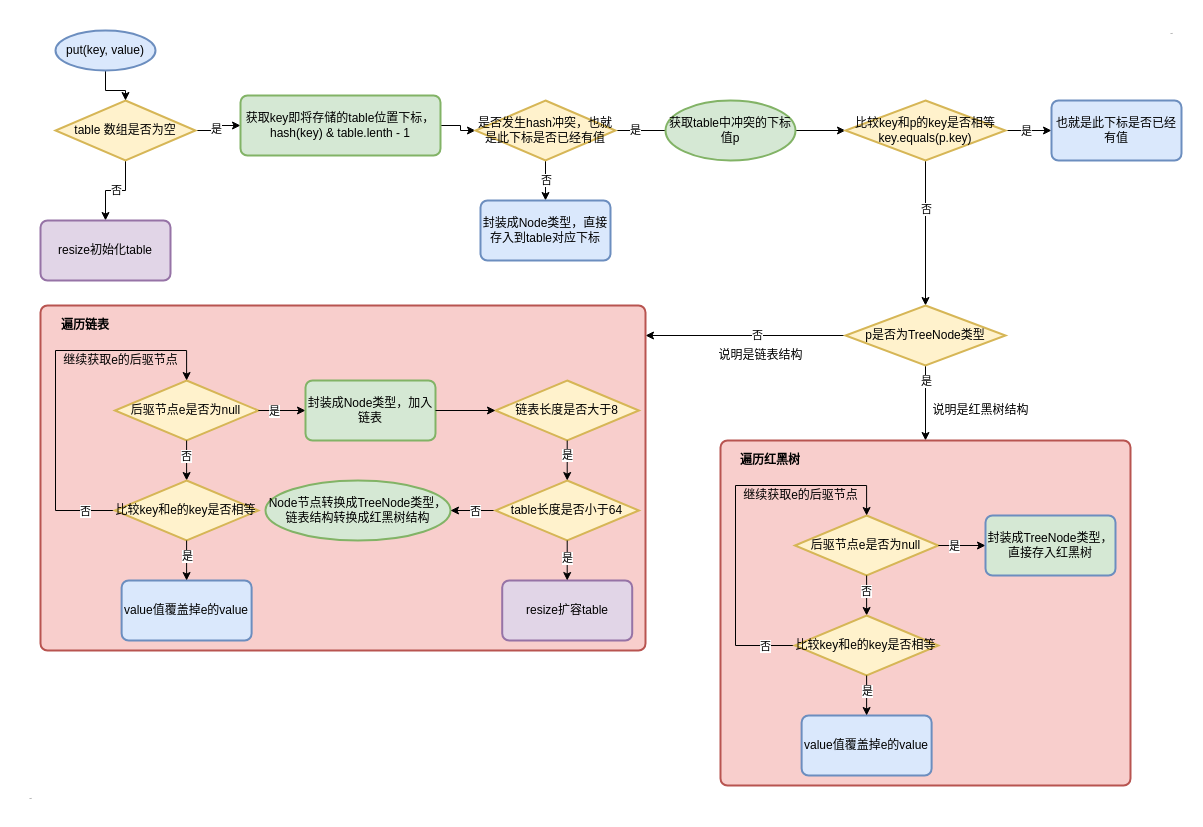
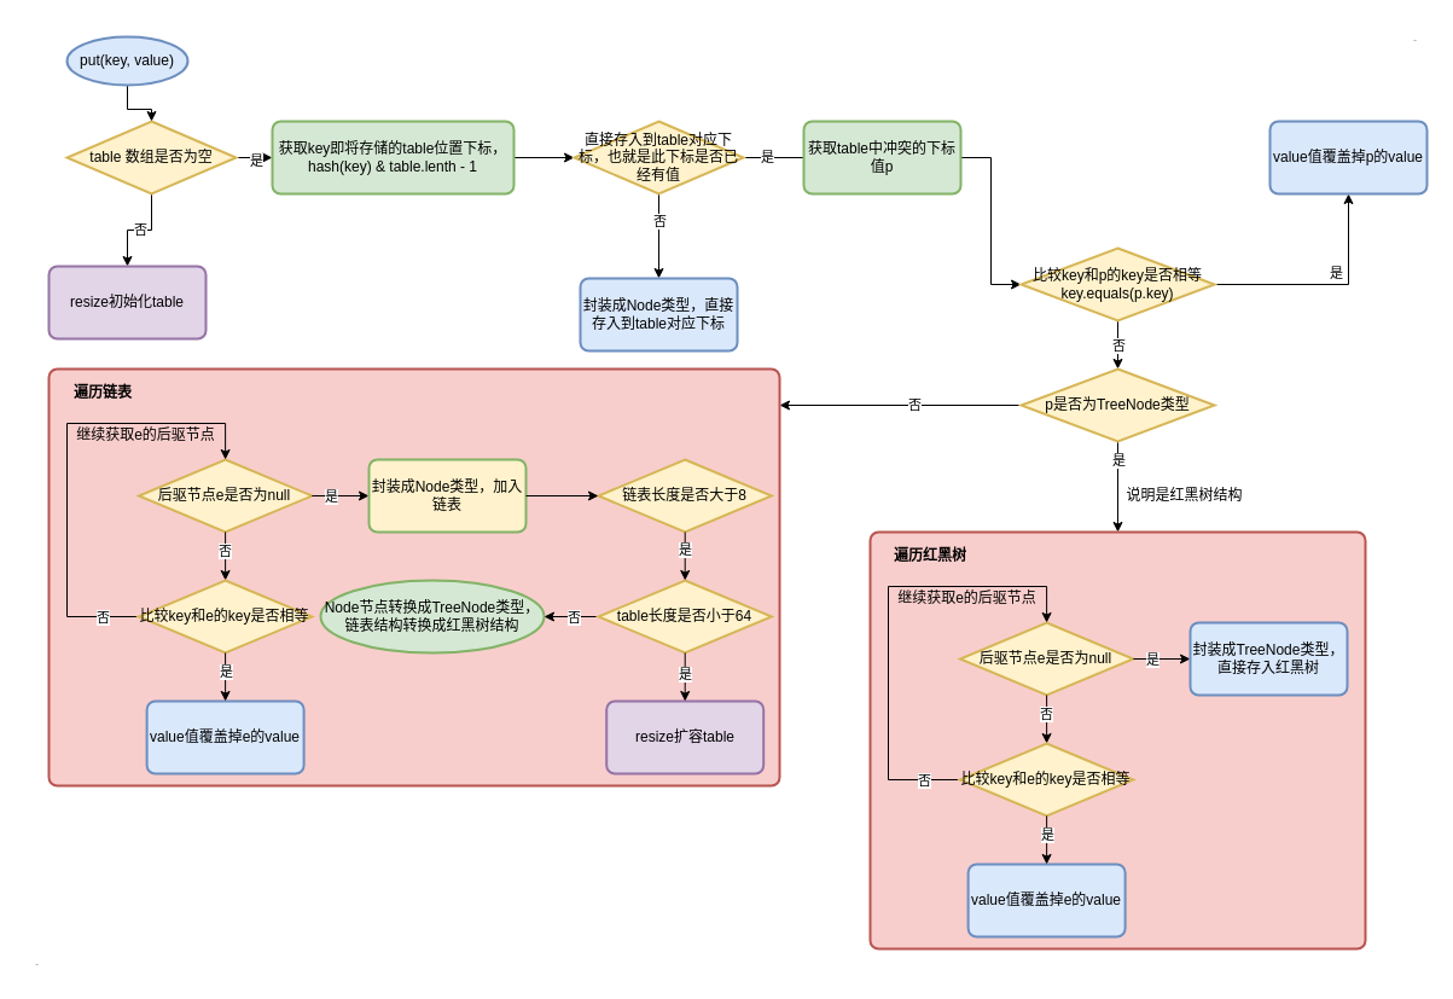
- <mxCell id="12" value="获取key即将存储的table位置下标，&lt;br&gt;hash(key) &amp;amp; table.lenth - 1" style="rounded=1;whiteSpace=wrap;html=1;absoluteArcSize=1;arcSize=14;strokeWidth=2;fillColor=#d5e8d4;strokeColor=#82b366;" parent="1" vertex="1"><mxGeometry x="240" y="95" width="200" height="60" as="geometry" /></mxCell>
+ <mxCell id="12" value="获取key即将存储的table位置下标，&lt;br&gt;hash(key) &amp;amp; table.lenth - 1" style="rounded=1;whiteSpace=wrap;html=1;absoluteArcSize=1;arcSize=14;strokeWidth=2;fillColor=#d5e8d4;strokeColor=#82b366;" parent="1" vertex="1"><mxGeometry x="225" y="100" width="200" height="60" as="geometry" /></mxCell>
- <mxCell id="17" value="是否发生hash冲突，也就是此下标是否已经有值" style="strokeWidth=2;html=1;shape=mxgraph.flowchart.decision;whiteSpace=wrap;fillColor=#fff2cc;strokeColor=#d6b656;" parent="1" vertex="1"><mxGeometry x="475" y="100" width="140" height="60" as="geometry" /></mxCell>
+ <mxCell id="17" value="直接存入到table对应下标，也就是此下标是否已经有值" style="strokeWidth=2;html=1;shape=mxgraph.flowchart.decision;whiteSpace=wrap;fillColor=#fff2cc;strokeColor=#d6b656;" parent="1" vertex="1"><mxGeometry x="475" y="100" width="140" height="60" as="geometry" /></mxCell>
- <mxCell id="20" value="获取table中冲突的下标值p" style="ellipse;whiteSpace=wrap;html=1;absoluteArcSize=1;arcSize=14;strokeWidth=2;fillColor=#d5e8d4;strokeColor=#82b366;" parent="1" vertex="1"><mxGeometry x="665" y="100" width="130" height="60" as="geometry" /></mxCell>
+ <mxCell id="20" value="获取table中冲突的下标值p" style="rounded=1;whiteSpace=wrap;html=1;absoluteArcSize=1;arcSize=14;strokeWidth=2;fillColor=#d5e8d4;strokeColor=#82b366;" parent="1" vertex="1"><mxGeometry x="665" y="100" width="130" height="60" as="geometry" /></mxCell>
- <mxCell id="25" value="比较key和p的key是否相等key.equals(p.key)" style="strokeWidth=2;html=1;shape=mxgraph.flowchart.decision;whiteSpace=wrap;fillColor=#fff2cc;strokeColor=#d6b656;" parent="1" vertex="1"><mxGeometry x="845" y="100" width="160" height="60" as="geometry" /></mxCell>
+ <mxCell id="25" value="比较key和p的key是否相等key.equals(p.key)" style="strokeWidth=2;html=1;shape=mxgraph.flowchart.decision;whiteSpace=wrap;fillColor=#fff2cc;strokeColor=#d6b656;" parent="1" vertex="1"><mxGeometry x="845" y="205" width="160" height="60" as="geometry" /></mxCell>
- <mxCell id="26" value="也就是此下标是否已经有值" style="rounded=1;whiteSpace=wrap;html=1;absoluteArcSize=1;arcSize=14;strokeWidth=2;fillColor=#dae8fc;strokeColor=#6c8ebf;" parent="1" vertex="1"><mxGeometry x="1051" y="100" width="130" height="60" as="geometry" /></mxCell>
+ <mxCell id="26" value="value值覆盖掉p的value" style="rounded=1;whiteSpace=wrap;html=1;absoluteArcSize=1;arcSize=14;strokeWidth=2;fillColor=#dae8fc;strokeColor=#6c8ebf;" parent="1" vertex="1"><mxGeometry x="1051" y="100" width="130" height="60" as="geometry" /></mxCell>
- <mxCell id="18" value="封装成Node类型，直接存入到table对应下标" style="rounded=1;whiteSpace=wrap;html=1;absoluteArcSize=1;arcSize=14;strokeWidth=2;fillColor=#dae8fc;strokeColor=#6c8ebf;" parent="1" vertex="1"><mxGeometry x="480" y="200" width="130" height="60" as="geometry" /></mxCell>
+ <mxCell id="18" value="封装成Node类型，直接存入到table对应下标" style="rounded=1;whiteSpace=wrap;html=1;absoluteArcSize=1;arcSize=14;strokeWidth=2;fillColor=#dae8fc;strokeColor=#6c8ebf;" parent="1" vertex="1"><mxGeometry x="480" y="230" width="130" height="60" as="geometry" /></mxCell>
- <mxCell id="59" value="说明是链表结构" style="text;html=1;align=center;verticalAlign=middle;resizable=0;points=[];autosize=1;" parent="1" vertex="1"><mxGeometry x="710" y="345" width="100" height="20" as="geometry" /></mxCell>
- <mxCell id="40" value="封装成Node类型，加入链表" style="rounded=1;whiteSpace=wrap;html=1;absoluteArcSize=1;arcSize=14;strokeWidth=2;fillColor=#d5e8d4;strokeColor=#82b366;" parent="32" vertex="1"><mxGeometry x="265.0" y="75" width="130" height="60" as="geometry" /></mxCell>
+ <mxCell id="40" value="封装成Node类型，加入链表" style="rounded=1;whiteSpace=wrap;html=1;absoluteArcSize=1;arcSize=14;strokeWidth=2;fillColor=#fff2cc;strokeColor=#82b366;" parent="32" vertex="1"><mxGeometry x="265.0" y="75" width="130" height="60" as="geometry" /></mxCell>
- <mxCell id="68" value="封装成TreeNode类型，直接存入红黑树" style="rounded=1;whiteSpace=wrap;html=1;absoluteArcSize=1;arcSize=14;strokeWidth=2;fillColor=#d5e8d4;strokeColor=#6c8ebf;" parent="60" vertex="1"><mxGeometry x="265" y="75" width="130" height="60" as="geometry" /></mxCell>
+ <mxCell id="68" value="封装成TreeNode类型，直接存入红黑树" style="rounded=1;whiteSpace=wrap;html=1;absoluteArcSize=1;arcSize=14;strokeWidth=2;fillColor=#dae8fc;strokeColor=#6c8ebf;" parent="60" vertex="1"><mxGeometry x="265" y="75" width="130" height="60" as="geometry" /></mxCell>
